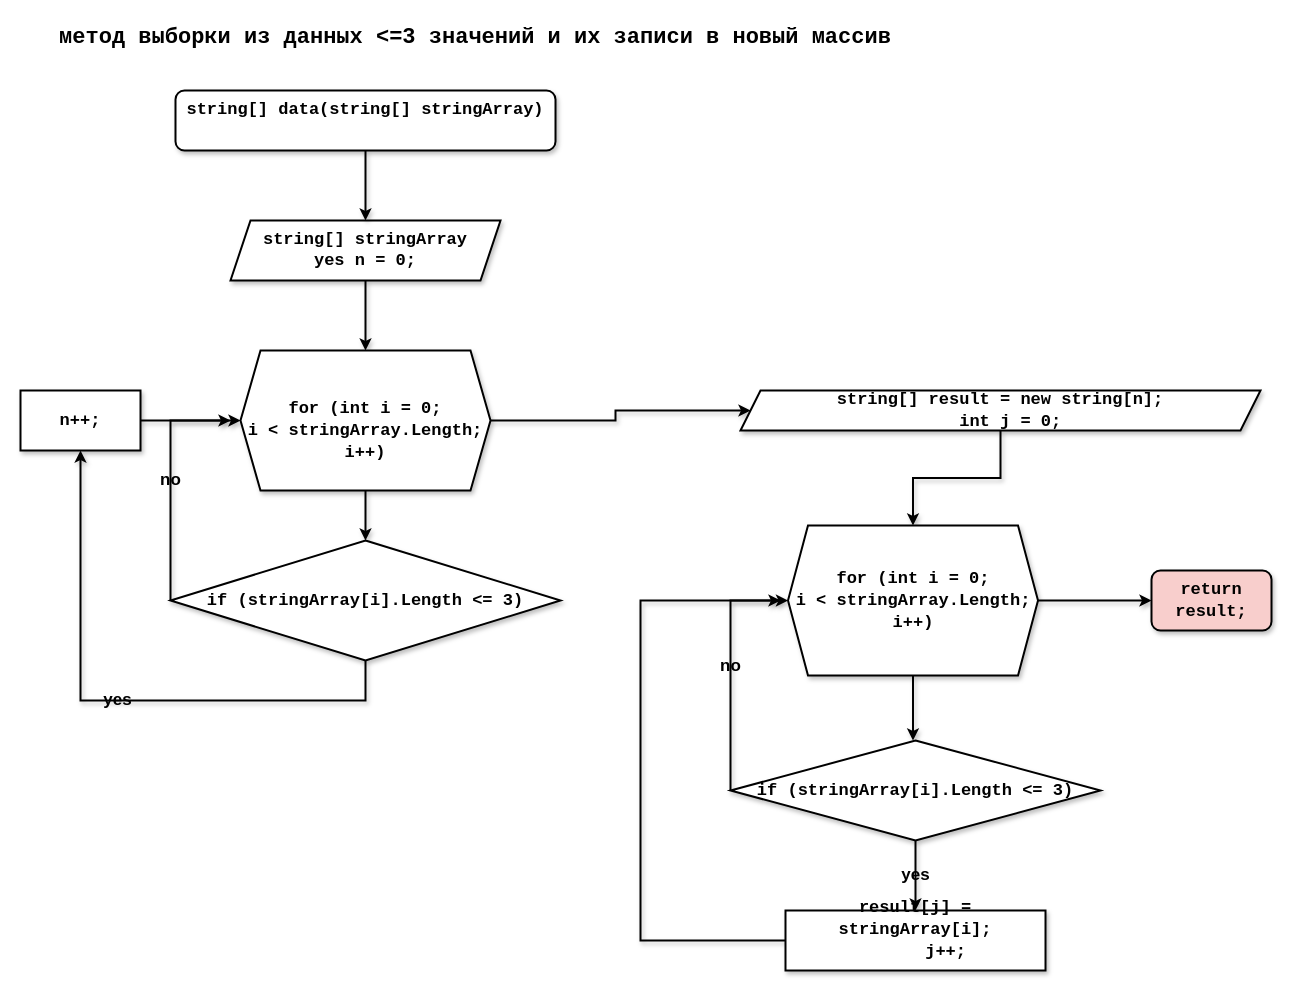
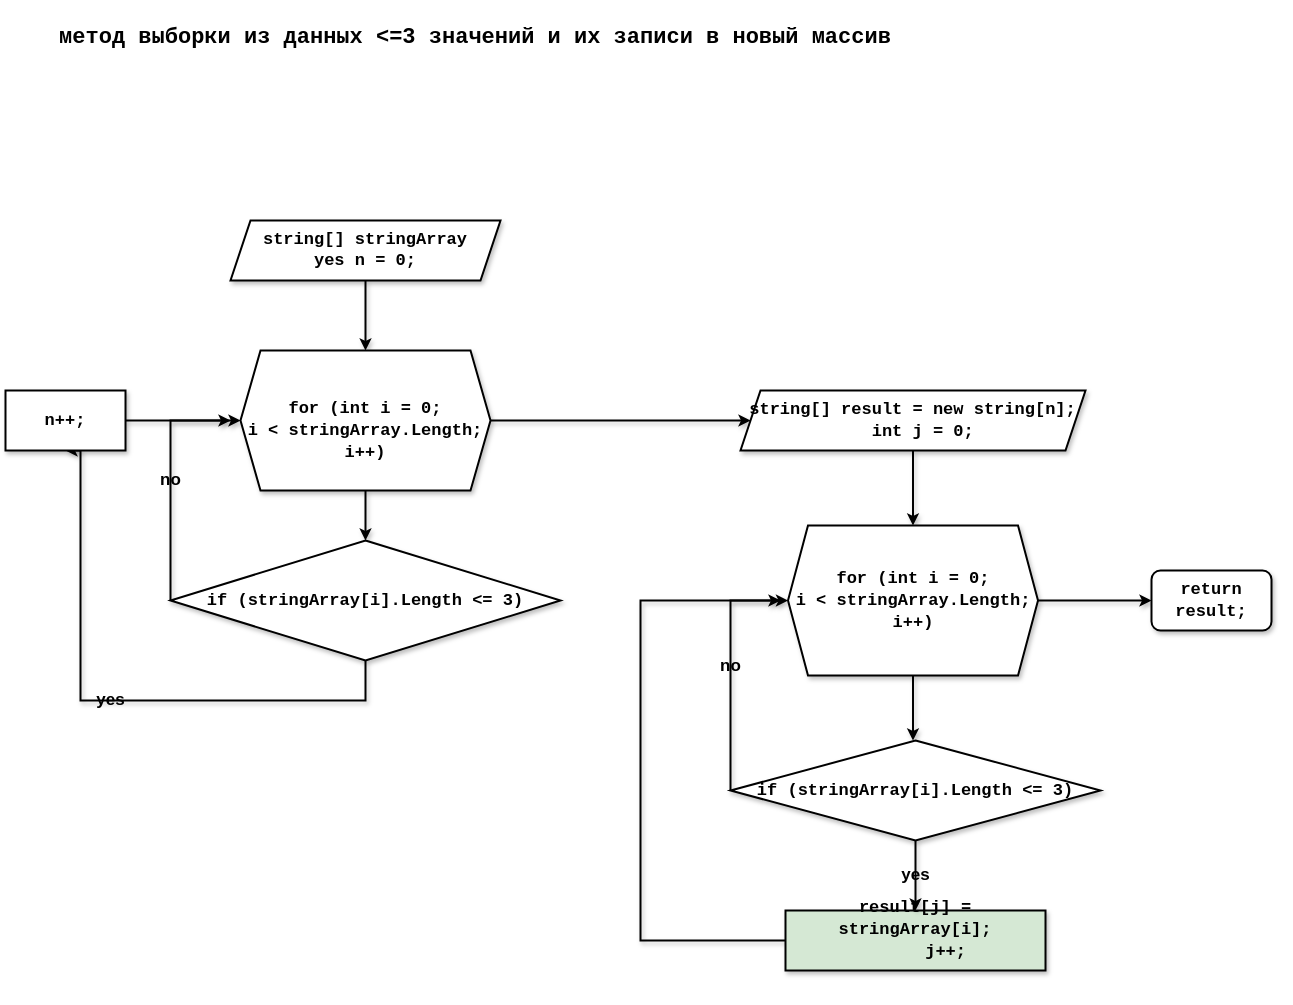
- <mxCell id="25" value="&#10;&lt;div style=&quot;font-family: Consolas, &amp;quot;Courier New&amp;quot;, monospace; font-size: 17px; line-height: 22px;&quot;&gt;&lt;div style=&quot;font-size: 17px;&quot;&gt;&lt;span style=&quot;font-size: 17px;&quot;&gt;string&lt;/span&gt;&lt;span style=&quot;font-size: 17px;&quot;&gt;[] &lt;/span&gt;&lt;span style=&quot;font-size: 17px;&quot;&gt;data&lt;/span&gt;&lt;span style=&quot;font-size: 17px;&quot;&gt;(&lt;/span&gt;&lt;span style=&quot;font-size: 17px;&quot;&gt;string&lt;/span&gt;&lt;span style=&quot;font-size: 17px;&quot;&gt;[] &lt;/span&gt;&lt;span style=&quot;font-size: 17px;&quot;&gt;stringArray&lt;/span&gt;&lt;span style=&quot;font-size: 17px;&quot;&gt;) &lt;/span&gt;&lt;/div&gt;&lt;/div&gt;&#10;&#10;" style="rounded=1;whiteSpace=wrap;html=1;labelBackgroundColor=none;fontColor=default;shadow=1;fontSize=17;fontStyle=1;strokeWidth=2;glass=0;" vertex="1" parent="1"><mxGeometry x="175" y="90" width="380" height="60" as="geometry" /></mxCell>
- <mxCell id="24" value="" style="edgeStyle=orthogonalEdgeStyle;rounded=0;orthogonalLoop=1;jettySize=auto;html=1;shadow=1;strokeWidth=2;fontSize=17;fontStyle=1" edge="1" parent="1" source="25" target="4"><mxGeometry relative="1" as="geometry" /></mxCell>
- <mxCell id="14" value="&lt;br style=&quot;font-size: 17px;&quot;&gt;&lt;div style=&quot;font-family: Consolas, &amp;quot;Courier New&amp;quot;, monospace; font-size: 17px; line-height: 22px;&quot;&gt;&lt;div style=&quot;font-size: 17px;&quot;&gt;&lt;span style=&quot;font-size: 17px;&quot;&gt;string&lt;/span&gt;&lt;span style=&quot;font-size: 17px;&quot;&gt;[] &lt;/span&gt;&lt;span style=&quot;font-size: 17px;&quot;&gt;result&lt;/span&gt;&lt;span style=&quot;font-size: 17px;&quot;&gt; &lt;/span&gt;&lt;span style=&quot;font-size: 17px;&quot;&gt;=&lt;/span&gt;&lt;span style=&quot;font-size: 17px;&quot;&gt; &lt;/span&gt;&lt;span style=&quot;font-size: 17px;&quot;&gt;new&lt;/span&gt;&lt;span style=&quot;font-size: 17px;&quot;&gt; &lt;/span&gt;&lt;span style=&quot;font-size: 17px;&quot;&gt;string&lt;/span&gt;&lt;span style=&quot;font-size: 17px;&quot;&gt;[&lt;/span&gt;&lt;span style=&quot;font-size: 17px;&quot;&gt;n&lt;/span&gt;&lt;span style=&quot;font-size: 17px;&quot;&gt;];&lt;/span&gt;&lt;/div&gt;&lt;div style=&quot;font-size: 17px;&quot;&gt;&lt;span style=&quot;font-size: 17px;&quot;&gt;&amp;nbsp; &lt;/span&gt;&lt;span style=&quot;font-size: 17px;&quot;&gt;int&lt;/span&gt;&lt;span style=&quot;font-size: 17px;&quot;&gt; &lt;/span&gt;&lt;span style=&quot;font-size: 17px;&quot;&gt;j&lt;/span&gt;&lt;span style=&quot;font-size: 17px;&quot;&gt; &lt;/span&gt;&lt;span style=&quot;font-size: 17px;&quot;&gt;=&lt;/span&gt;&lt;span style=&quot;font-size: 17px;&quot;&gt; &lt;/span&gt;&lt;span style=&quot;font-size: 17px;&quot;&gt;0&lt;/span&gt;&lt;span style=&quot;font-size: 17px;&quot;&gt;;&lt;/span&gt;&lt;/div&gt;&lt;/div&gt;&lt;br style=&quot;font-size: 17px;&quot;&gt;" style="shape=parallelogram;perimeter=parallelogramPerimeter;whiteSpace=wrap;html=1;fixedSize=1;labelBackgroundColor=none;fontColor=#000000;shadow=1;strokeWidth=2;fontSize=17;fontStyle=1;rounded=0;" vertex="1" parent="1"><mxGeometry x="740" y="390" width="520" height="40" as="geometry" /></mxCell>
+ <mxCell id="14" value="&lt;br style=&quot;font-size: 17px;&quot;&gt;&lt;div style=&quot;font-family: Consolas, &amp;quot;Courier New&amp;quot;, monospace; font-size: 17px; line-height: 22px;&quot;&gt;&lt;div style=&quot;font-size: 17px;&quot;&gt;&lt;span style=&quot;font-size: 17px;&quot;&gt;string&lt;/span&gt;&lt;span style=&quot;font-size: 17px;&quot;&gt;[] &lt;/span&gt;&lt;span style=&quot;font-size: 17px;&quot;&gt;result&lt;/span&gt;&lt;span style=&quot;font-size: 17px;&quot;&gt; &lt;/span&gt;&lt;span style=&quot;font-size: 17px;&quot;&gt;=&lt;/span&gt;&lt;span style=&quot;font-size: 17px;&quot;&gt; &lt;/span&gt;&lt;span style=&quot;font-size: 17px;&quot;&gt;new&lt;/span&gt;&lt;span style=&quot;font-size: 17px;&quot;&gt; &lt;/span&gt;&lt;span style=&quot;font-size: 17px;&quot;&gt;string&lt;/span&gt;&lt;span style=&quot;font-size: 17px;&quot;&gt;[&lt;/span&gt;&lt;span style=&quot;font-size: 17px;&quot;&gt;n&lt;/span&gt;&lt;span style=&quot;font-size: 17px;&quot;&gt;];&lt;/span&gt;&lt;/div&gt;&lt;div style=&quot;font-size: 17px;&quot;&gt;&lt;span style=&quot;font-size: 17px;&quot;&gt;&amp;nbsp; &lt;/span&gt;&lt;span style=&quot;font-size: 17px;&quot;&gt;int&lt;/span&gt;&lt;span style=&quot;font-size: 17px;&quot;&gt; &lt;/span&gt;&lt;span style=&quot;font-size: 17px;&quot;&gt;j&lt;/span&gt;&lt;span style=&quot;font-size: 17px;&quot;&gt; &lt;/span&gt;&lt;span style=&quot;font-size: 17px;&quot;&gt;=&lt;/span&gt;&lt;span style=&quot;font-size: 17px;&quot;&gt; &lt;/span&gt;&lt;span style=&quot;font-size: 17px;&quot;&gt;0&lt;/span&gt;&lt;span style=&quot;font-size: 17px;&quot;&gt;;&lt;/span&gt;&lt;/div&gt;&lt;/div&gt;&lt;br style=&quot;font-size: 17px;&quot;&gt;" style="shape=parallelogram;perimeter=parallelogramPerimeter;whiteSpace=wrap;html=1;fixedSize=1;labelBackgroundColor=none;fontColor=#000000;shadow=1;strokeWidth=2;fontSize=17;fontStyle=1;rounded=0;" vertex="1" parent="1"><mxGeometry x="740" y="390" width="345" height="60" as="geometry" /></mxCell>
- <mxCell id="23" value="&lt;span style=&quot;border-color: var(--border-color); font-style: normal; font-variant-ligatures: normal; font-variant-caps: normal; letter-spacing: normal; orphans: 2; text-align: center; text-indent: 0px; text-transform: none; widows: 2; word-spacing: 0px; -webkit-text-stroke-width: 0px; text-decoration-thickness: initial; text-decoration-style: initial; text-decoration-color: initial; font-family: Consolas, &amp;quot;Courier New&amp;quot;, monospace; font-size: 17px;&quot;&gt;n&lt;/span&gt;&lt;span style=&quot;border-color: var(--border-color); font-style: normal; font-variant-ligatures: normal; font-variant-caps: normal; letter-spacing: normal; orphans: 2; text-align: center; text-indent: 0px; text-transform: none; widows: 2; word-spacing: 0px; -webkit-text-stroke-width: 0px; text-decoration-thickness: initial; text-decoration-style: initial; text-decoration-color: initial; font-family: Consolas, &amp;quot;Courier New&amp;quot;, monospace; font-size: 17px;&quot;&gt;++;&lt;/span&gt;" style="rounded=0;whiteSpace=wrap;html=1;shadow=1;strokeWidth=2;fontSize=17;fontStyle=1" vertex="1" parent="1"><mxGeometry x="20" y="390" width="120" height="60" as="geometry" /></mxCell>
+ <mxCell id="23" value="&lt;span style=&quot;border-color: var(--border-color); font-style: normal; font-variant-ligatures: normal; font-variant-caps: normal; letter-spacing: normal; orphans: 2; text-align: center; text-indent: 0px; text-transform: none; widows: 2; word-spacing: 0px; -webkit-text-stroke-width: 0px; text-decoration-thickness: initial; text-decoration-style: initial; text-decoration-color: initial; font-family: Consolas, &amp;quot;Courier New&amp;quot;, monospace; font-size: 17px;&quot;&gt;n&lt;/span&gt;&lt;span style=&quot;border-color: var(--border-color); font-style: normal; font-variant-ligatures: normal; font-variant-caps: normal; letter-spacing: normal; orphans: 2; text-align: center; text-indent: 0px; text-transform: none; widows: 2; word-spacing: 0px; -webkit-text-stroke-width: 0px; text-decoration-thickness: initial; text-decoration-style: initial; text-decoration-color: initial; font-family: Consolas, &amp;quot;Courier New&amp;quot;, monospace; font-size: 17px;&quot;&gt;++;&lt;/span&gt;" style="rounded=0;whiteSpace=wrap;html=1;shadow=1;strokeWidth=2;fontSize=17;fontStyle=1" vertex="1" parent="1"><mxGeometry x="5" y="390" width="120" height="60" as="geometry" /></mxCell>
- <mxCell id="21" value="&lt;br&gt;&lt;div style=&quot;font-family: Consolas, &amp;quot;Courier New&amp;quot;, monospace; font-size: 17px; line-height: 22px;&quot;&gt;&lt;div style=&quot;font-size: 17px;&quot;&gt;&lt;span style=&quot;font-size: 17px;&quot;&gt;return&lt;/span&gt;&lt;span style=&quot;font-size: 17px;&quot;&gt; &lt;/span&gt;&lt;span style=&quot;font-size: 17px;&quot;&gt;result;&lt;/span&gt;&lt;/div&gt;&lt;/div&gt;&lt;br&gt;" style="rounded=1;whiteSpace=wrap;html=1;labelBackgroundColor=none;fontColor=#000000;shadow=1;strokeWidth=2;fontSize=17;fontStyle=1;glass=0;fillColor=#f8cecc;" vertex="1" parent="1"><mxGeometry x="1151" y="570" width="120" height="60" as="geometry" /></mxCell>
+ <mxCell id="21" value="&lt;br&gt;&lt;div style=&quot;font-family: Consolas, &amp;quot;Courier New&amp;quot;, monospace; font-size: 17px; line-height: 22px;&quot;&gt;&lt;div style=&quot;font-size: 17px;&quot;&gt;&lt;span style=&quot;font-size: 17px;&quot;&gt;return&lt;/span&gt;&lt;span style=&quot;font-size: 17px;&quot;&gt; &lt;/span&gt;&lt;span style=&quot;font-size: 17px;&quot;&gt;result;&lt;/span&gt;&lt;/div&gt;&lt;/div&gt;&lt;br&gt;" style="rounded=1;whiteSpace=wrap;html=1;labelBackgroundColor=none;fontColor=#000000;shadow=1;strokeWidth=2;fontSize=17;fontStyle=1;glass=0;" vertex="1" parent="1"><mxGeometry x="1151" y="570" width="120" height="60" as="geometry" /></mxCell>
- <mxCell id="12" value="&#10;&lt;div style=&quot;font-family: Consolas, &amp;quot;Courier New&amp;quot;, monospace; font-size: 17px; line-height: 22px;&quot;&gt;&lt;div style=&quot;font-size: 17px;&quot;&gt;&lt;span style=&quot;font-size: 17px;&quot;&gt;result&lt;/span&gt;&lt;span style=&quot;font-size: 17px;&quot;&gt;[&lt;/span&gt;&lt;span style=&quot;font-size: 17px;&quot;&gt;j&lt;/span&gt;&lt;span style=&quot;font-size: 17px;&quot;&gt;] &lt;/span&gt;&lt;span style=&quot;font-size: 17px;&quot;&gt;=&lt;/span&gt;&lt;span style=&quot;font-size: 17px;&quot;&gt; &lt;/span&gt;&lt;span style=&quot;font-size: 17px;&quot;&gt;stringArray&lt;/span&gt;&lt;span style=&quot;font-size: 17px;&quot;&gt;[&lt;/span&gt;&lt;span style=&quot;font-size: 17px;&quot;&gt;i&lt;/span&gt;&lt;span style=&quot;font-size: 17px;&quot;&gt;];&lt;/span&gt;&lt;/div&gt;&lt;div style=&quot;font-size: 17px;&quot;&gt;&lt;span style=&quot;font-size: 17px;&quot;&gt;&amp;nbsp; &amp;nbsp; &amp;nbsp; &lt;/span&gt;&lt;span style=&quot;font-size: 17px;&quot;&gt;j&lt;/span&gt;&lt;span style=&quot;font-size: 17px;&quot;&gt;++&lt;/span&gt;&lt;span style=&quot;font-size: 17px;&quot;&gt;;&lt;/span&gt;&lt;/div&gt;&lt;/div&gt;&#10;&#10;" style="rounded=0;whiteSpace=wrap;html=1;labelBackgroundColor=none;fontColor=#000000;shadow=1;strokeWidth=2;fontSize=17;fontStyle=1" vertex="1" parent="1"><mxGeometry x="785" y="910" width="260" height="60" as="geometry" /></mxCell>
+ <mxCell id="12" value="&#10;&lt;div style=&quot;font-family: Consolas, &amp;quot;Courier New&amp;quot;, monospace; font-size: 17px; line-height: 22px;&quot;&gt;&lt;div style=&quot;font-size: 17px;&quot;&gt;&lt;span style=&quot;font-size: 17px;&quot;&gt;result&lt;/span&gt;&lt;span style=&quot;font-size: 17px;&quot;&gt;[&lt;/span&gt;&lt;span style=&quot;font-size: 17px;&quot;&gt;j&lt;/span&gt;&lt;span style=&quot;font-size: 17px;&quot;&gt;] &lt;/span&gt;&lt;span style=&quot;font-size: 17px;&quot;&gt;=&lt;/span&gt;&lt;span style=&quot;font-size: 17px;&quot;&gt; &lt;/span&gt;&lt;span style=&quot;font-size: 17px;&quot;&gt;stringArray&lt;/span&gt;&lt;span style=&quot;font-size: 17px;&quot;&gt;[&lt;/span&gt;&lt;span style=&quot;font-size: 17px;&quot;&gt;i&lt;/span&gt;&lt;span style=&quot;font-size: 17px;&quot;&gt;];&lt;/span&gt;&lt;/div&gt;&lt;div style=&quot;font-size: 17px;&quot;&gt;&lt;span style=&quot;font-size: 17px;&quot;&gt;&amp;nbsp; &amp;nbsp; &amp;nbsp; &lt;/span&gt;&lt;span style=&quot;font-size: 17px;&quot;&gt;j&lt;/span&gt;&lt;span style=&quot;font-size: 17px;&quot;&gt;++&lt;/span&gt;&lt;span style=&quot;font-size: 17px;&quot;&gt;;&lt;/span&gt;&lt;/div&gt;&lt;/div&gt;&#10;&#10;" style="rounded=0;whiteSpace=wrap;html=1;labelBackgroundColor=none;fontColor=#000000;shadow=1;strokeWidth=2;fontSize=17;fontStyle=1;fillColor=#d5e8d4;" vertex="1" parent="1"><mxGeometry x="785" y="910" width="260" height="60" as="geometry" /></mxCell>
